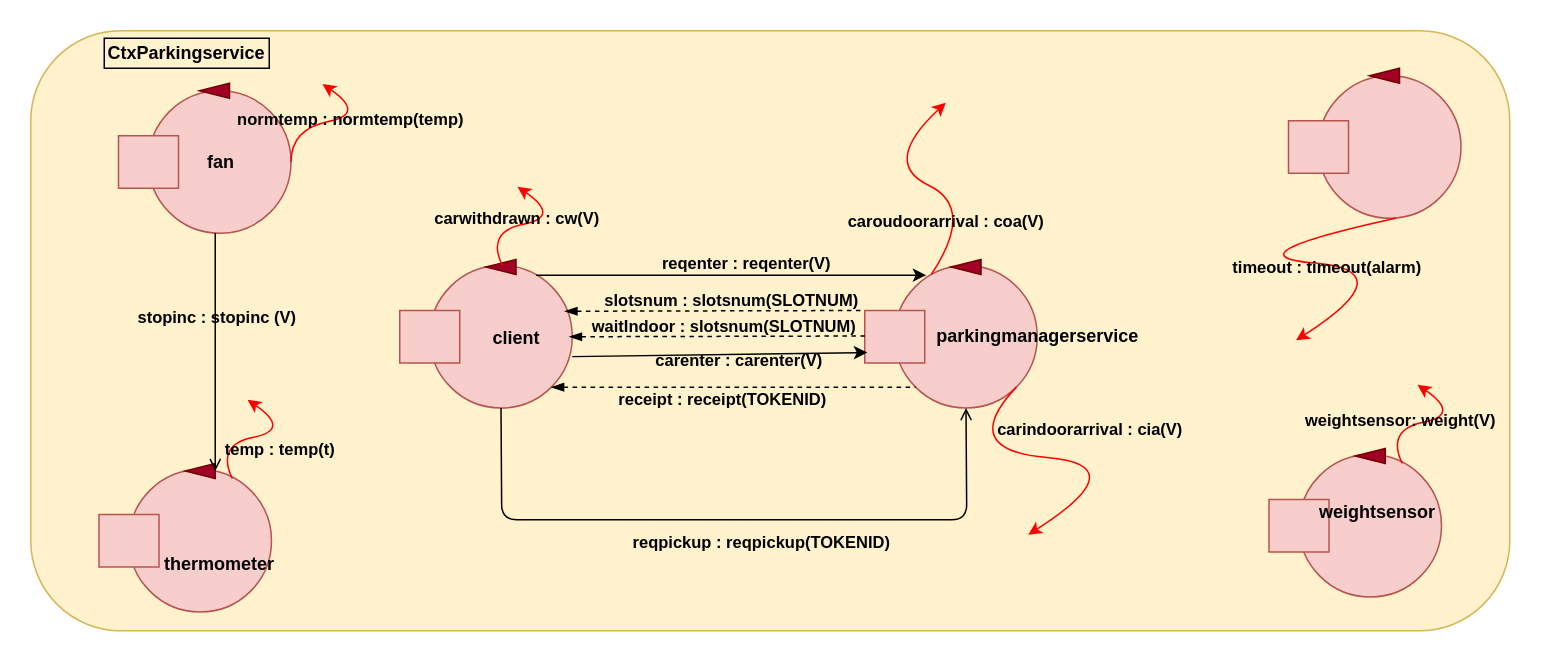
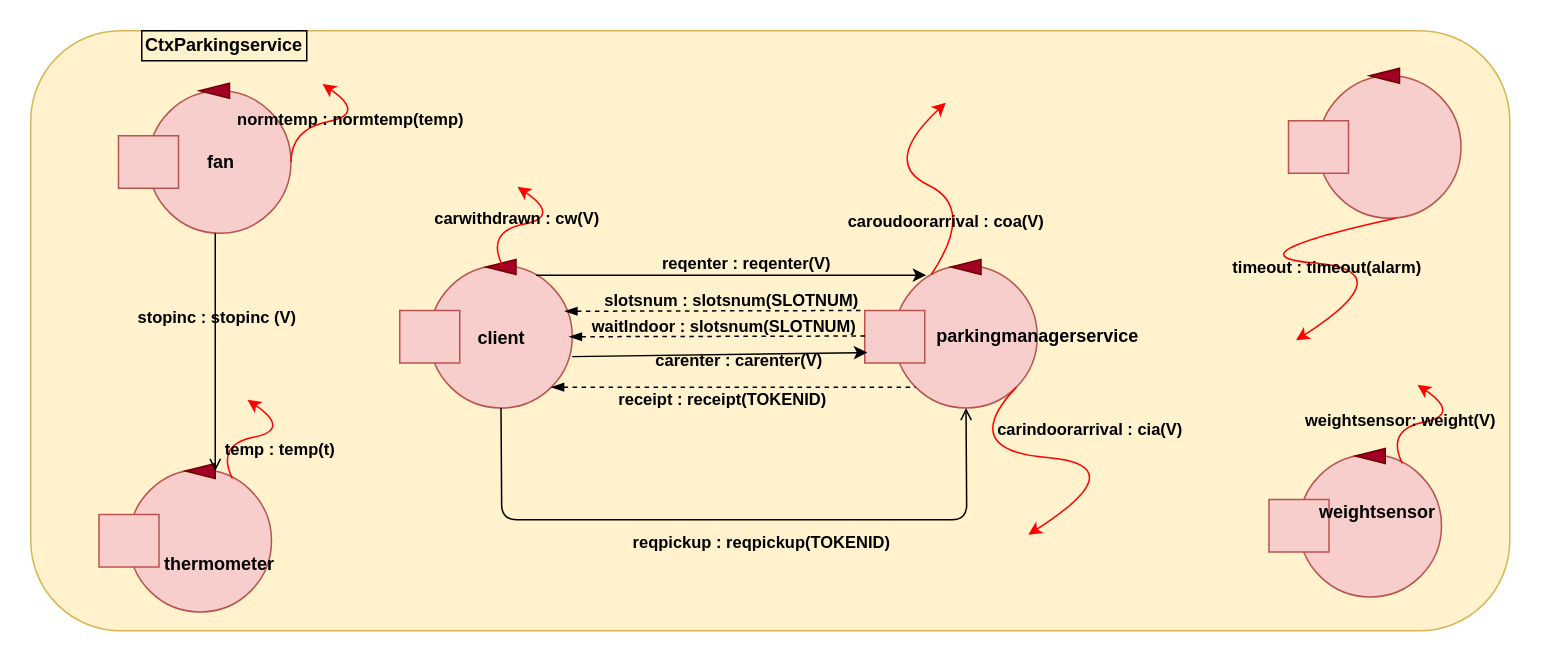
- <mxCell id="3" value="&lt;font color=&quot;#000000&quot;&gt;&lt;b&gt;CtxParkingservice&lt;/b&gt;&lt;/font&gt;" style="text;html=1;align=center;verticalAlign=middle;whiteSpace=wrap;rounded=0;strokeColor=#000000;" parent="1" vertex="1"><mxGeometry x="69" y="25" width="110" height="20" as="geometry" /></mxCell>
+ <mxCell id="3" value="&lt;font color=&quot;#000000&quot;&gt;&lt;b&gt;CtxParkingservice&lt;/b&gt;&lt;/font&gt;" style="text;html=1;align=center;verticalAlign=middle;whiteSpace=wrap;rounded=0;strokeColor=#000000;" parent="1" vertex="1"><mxGeometry x="94" y="20" width="110" height="20" as="geometry" /></mxCell>
- <mxCell id="16" value="&lt;font color=&quot;#000000&quot;&gt;&lt;b&gt;client&lt;/b&gt;&lt;/font&gt;" style="text;html=1;strokeColor=none;fillColor=none;align=center;verticalAlign=middle;whiteSpace=wrap;rounded=0;" parent="1" vertex="1"><mxGeometry x="324" y="214.5" width="40" height="20" as="geometry" /></mxCell>
+ <mxCell id="16" value="&lt;font color=&quot;#000000&quot;&gt;&lt;b&gt;client&lt;/b&gt;&lt;/font&gt;" style="text;html=1;strokeColor=none;fillColor=none;align=center;verticalAlign=middle;whiteSpace=wrap;rounded=0;" parent="1" vertex="1"><mxGeometry x="314" y="214.5" width="40" height="20" as="geometry" /></mxCell>
